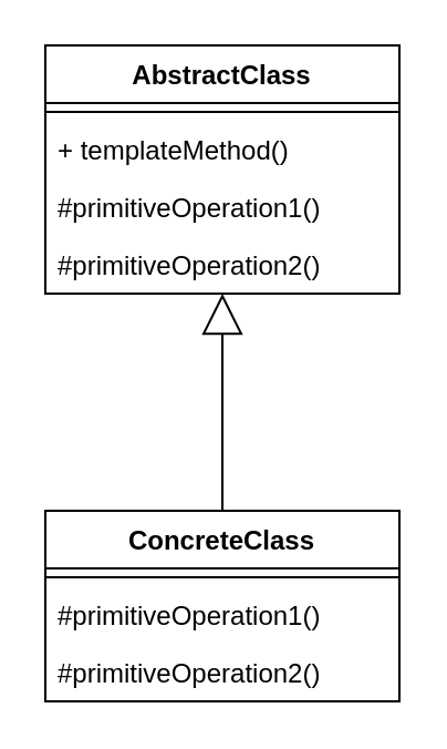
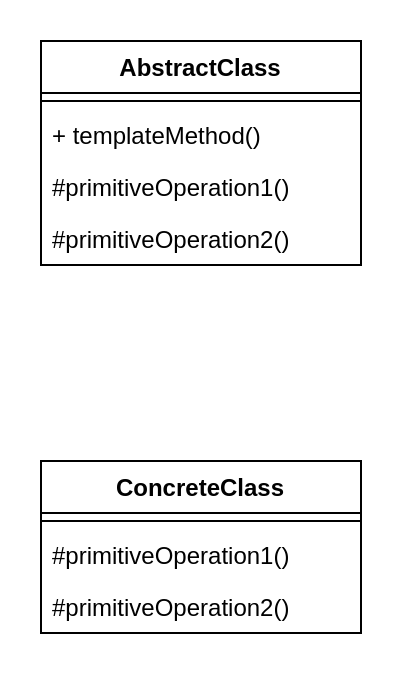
- <mxCell id="11" value="" style="endArrow=block;endSize=16;endFill=0;html=1;rounded=0;" edge="1" parent="1" source="7" target="2"><mxGeometry width="160" relative="1" as="geometry"><mxPoint x="20" y="170" as="sourcePoint" /><mxPoint x="180" y="170" as="targetPoint" /></mxGeometry></mxCell>
